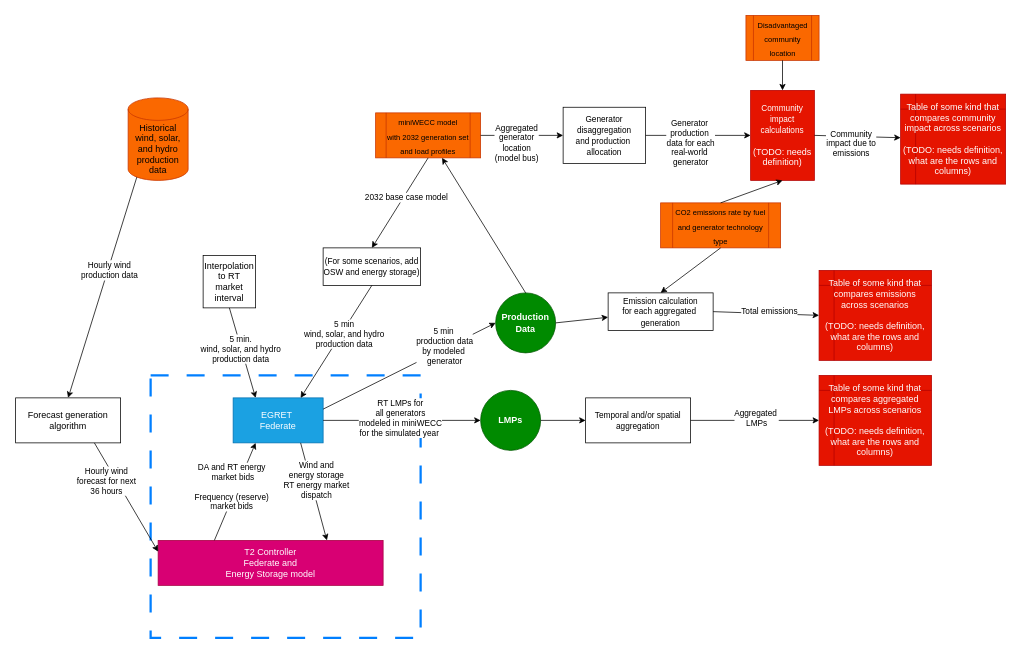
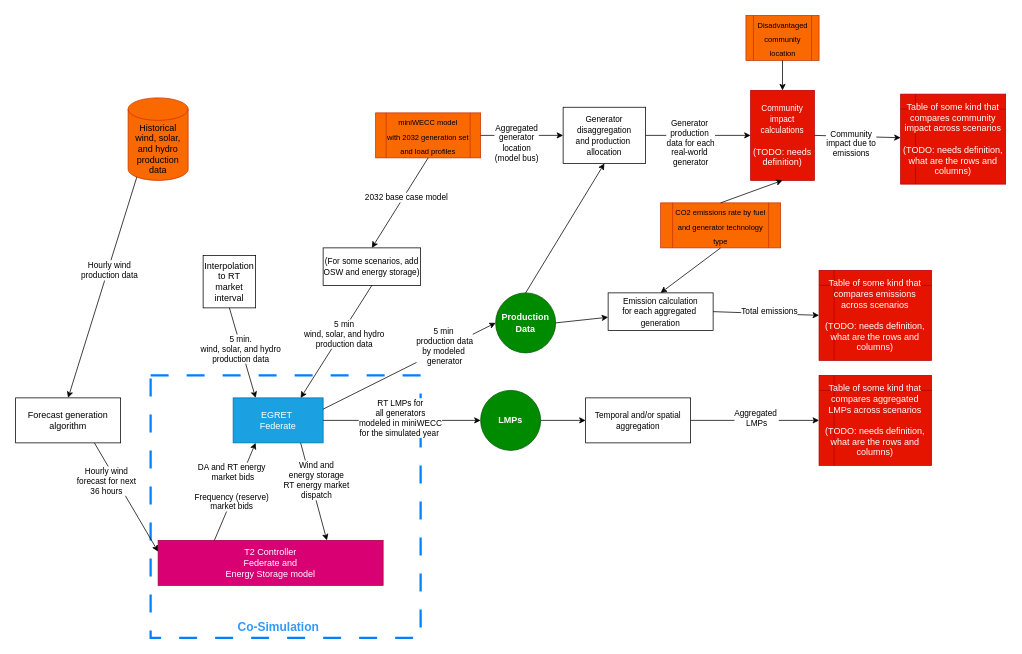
- <mxCell id="44" value="" style="endArrow=classic;html=1;exitX=0.5;exitY=0;exitDx=0;exitDy=0;" edge="1" parent="1" source="32" target="24"><mxGeometry width="50" height="50" relative="1" as="geometry"><mxPoint x="750" y="720" as="sourcePoint" /><mxPoint x="800" y="720" as="targetPoint" /></mxGeometry></mxCell>
+ <mxCell id="44" value="" style="endArrow=classic;html=1;exitX=0.5;exitY=0;exitDx=0;exitDy=0;entryX=0.5;entryY=1;entryDx=0;entryDy=0;" edge="1" parent="1" source="32" target="45"><mxGeometry width="50" height="50" relative="1" as="geometry"><mxPoint x="750" y="720" as="sourcePoint" /><mxPoint x="800" y="720" as="targetPoint" /></mxGeometry></mxCell>
+ <mxCell id="23" value="&lt;font size=&quot;1&quot; color=&quot;#3399ff&quot;&gt;&lt;b style=&quot;font-size: 16px;&quot;&gt;Co-Simulation&lt;/b&gt;&lt;/font&gt;" style="text;html=1;align=center;verticalAlign=middle;resizable=0;points=[];autosize=1;strokeColor=none;fillColor=none;" vertex="1" parent="1"><mxGeometry x="305" y="820" width="130" height="30" as="geometry" /></mxCell>
